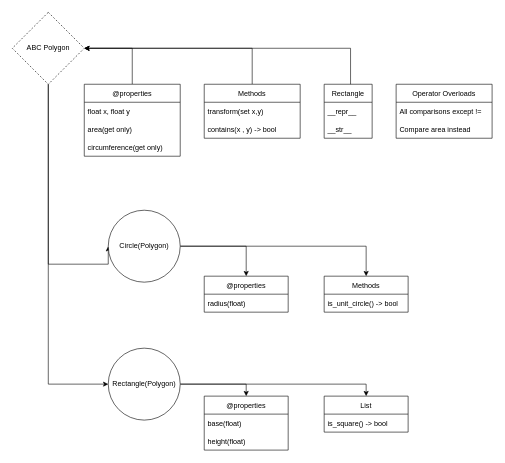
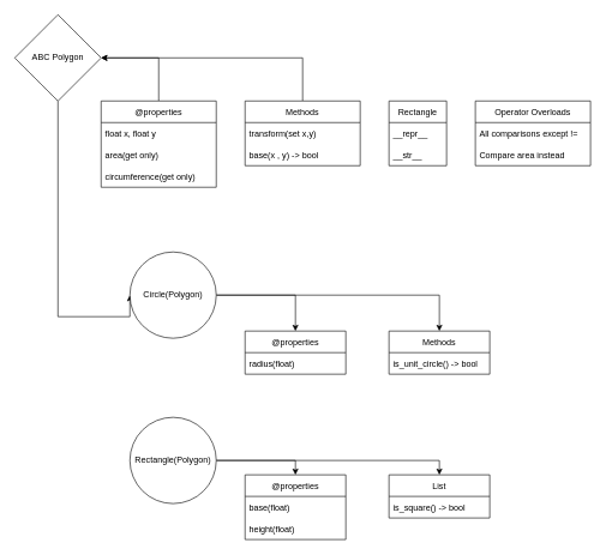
- <mxCell id="9" value="&lt;div&gt;ABC Polygon&lt;/div&gt;" style="rhombus;whiteSpace=wrap;html=1;dashed=1;" parent="1" vertex="1"><mxGeometry x="20" y="20" width="120" height="120" as="geometry" /></mxCell>
+ <mxCell id="9" value="&lt;div&gt;ABC Polygon&lt;/div&gt;" style="rhombus;whiteSpace=wrap;html=1;" parent="1" vertex="1"><mxGeometry x="20" y="20" width="120" height="120" as="geometry" /></mxCell>
- <mxCell id="13" style="edgeStyle=orthogonalEdgeStyle;rounded=0;orthogonalLoop=1;jettySize=auto;html=1;entryX=1;entryY=0.5;entryDx=0;entryDy=0;exitX=0.55;exitY=0.011;exitDx=0;exitDy=0;exitPerimeter=0;" parent="1" source="14" target="9" edge="1"><mxGeometry relative="1" as="geometry" /></mxCell>
- <mxCell id="20" value="contains(x , y) -&gt; bool" style="text;strokeColor=none;fillColor=none;align=left;verticalAlign=middle;spacingLeft=4;spacingRight=4;overflow=hidden;points=[[0,0.5],[1,0.5]];portConstraint=eastwest;rotatable=0;" parent="18" vertex="1"><mxGeometry y="60" width="160" height="30" as="geometry" /></mxCell>
+ <mxCell id="20" value="base(x , y) -&gt; bool" style="text;strokeColor=none;fillColor=none;align=left;verticalAlign=middle;spacingLeft=4;spacingRight=4;overflow=hidden;points=[[0,0.5],[1,0.5]];portConstraint=eastwest;rotatable=0;" parent="18" vertex="1"><mxGeometry y="60" width="160" height="30" as="geometry" /></mxCell>
- <mxCell id="8" style="edgeStyle=orthogonalEdgeStyle;rounded=0;orthogonalLoop=1;jettySize=auto;html=1;exitX=0.5;exitY=1;exitDx=0;exitDy=0;entryX=0;entryY=0.5;entryDx=0;entryDy=0;" parent="1" source="9" target="26" edge="1"><mxGeometry relative="1" as="geometry"><Array as="points"><mxPoint x="80" y="640" /></Array></mxGeometry></mxCell>
